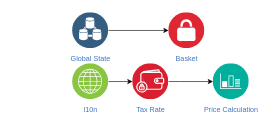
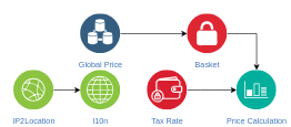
+ <mxCell id="11" style="edgeStyle=orthogonalEdgeStyle;rounded=0;orthogonalLoop=1;jettySize=auto;html=1;" edge="1" parent="1" source="12" target="10"><mxGeometry relative="1" as="geometry" /></mxCell>
- <mxCell id="9" value="Global State" style="aspect=fixed;perimeter=ellipsePerimeter;html=1;align=center;shadow=0;dashed=0;fontColor=#4277BB;labelBackgroundColor=#ffffff;fontSize=12;spacingTop=3;image;image=img/lib/ibm/data/device_registry.svg;" vertex="1" parent="1"><mxGeometry x="120" y="20" width="60" height="60" as="geometry" /></mxCell>
+ <mxCell id="9" value="Global Price" style="aspect=fixed;perimeter=ellipsePerimeter;html=1;align=center;shadow=0;dashed=0;fontColor=#4277BB;labelBackgroundColor=#ffffff;fontSize=12;spacingTop=3;image;image=img/lib/ibm/data/device_registry.svg;" vertex="1" parent="1"><mxGeometry x="120" y="20" width="60" height="60" as="geometry" /></mxCell>
+ <mxCell id="5" value="IP2Location" style="aspect=fixed;perimeter=ellipsePerimeter;html=1;align=center;shadow=0;dashed=0;fontColor=#4277BB;labelBackgroundColor=#ffffff;fontSize=12;spacingTop=3;image;image=img/lib/ibm/infrastructure/edge_services.svg;" vertex="1" parent="1"><mxGeometry x="20" y="105" width="60" height="60" as="geometry" /></mxCell>
+ <mxCell id="4" style="edgeStyle=orthogonalEdgeStyle;rounded=0;orthogonalLoop=1;jettySize=auto;html=1;" edge="1" parent="1" source="5" target="3"><mxGeometry relative="1" as="geometry" /></mxCell>
- <mxCell id="2" style="edgeStyle=orthogonalEdgeStyle;rounded=0;orthogonalLoop=1;jettySize=auto;html=1;" edge="1" parent="1" source="3" target="7"><mxGeometry relative="1" as="geometry" /></mxCell>
